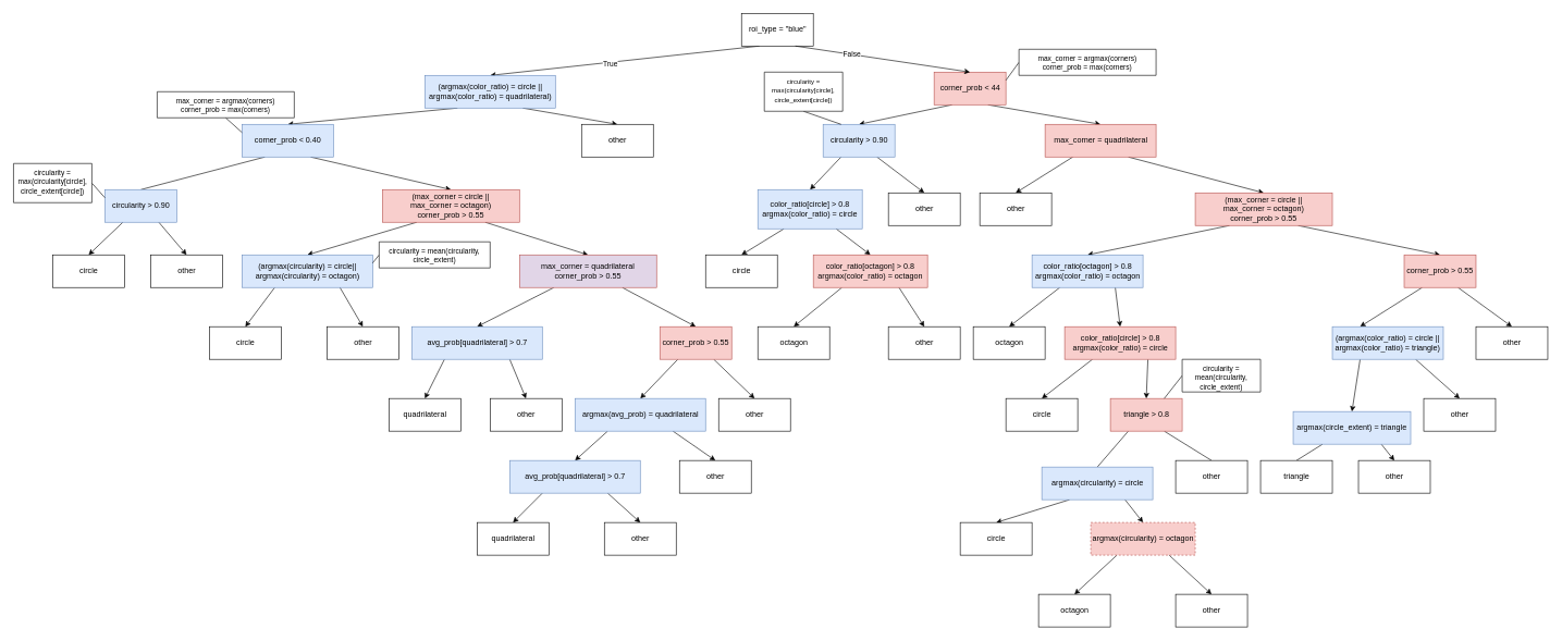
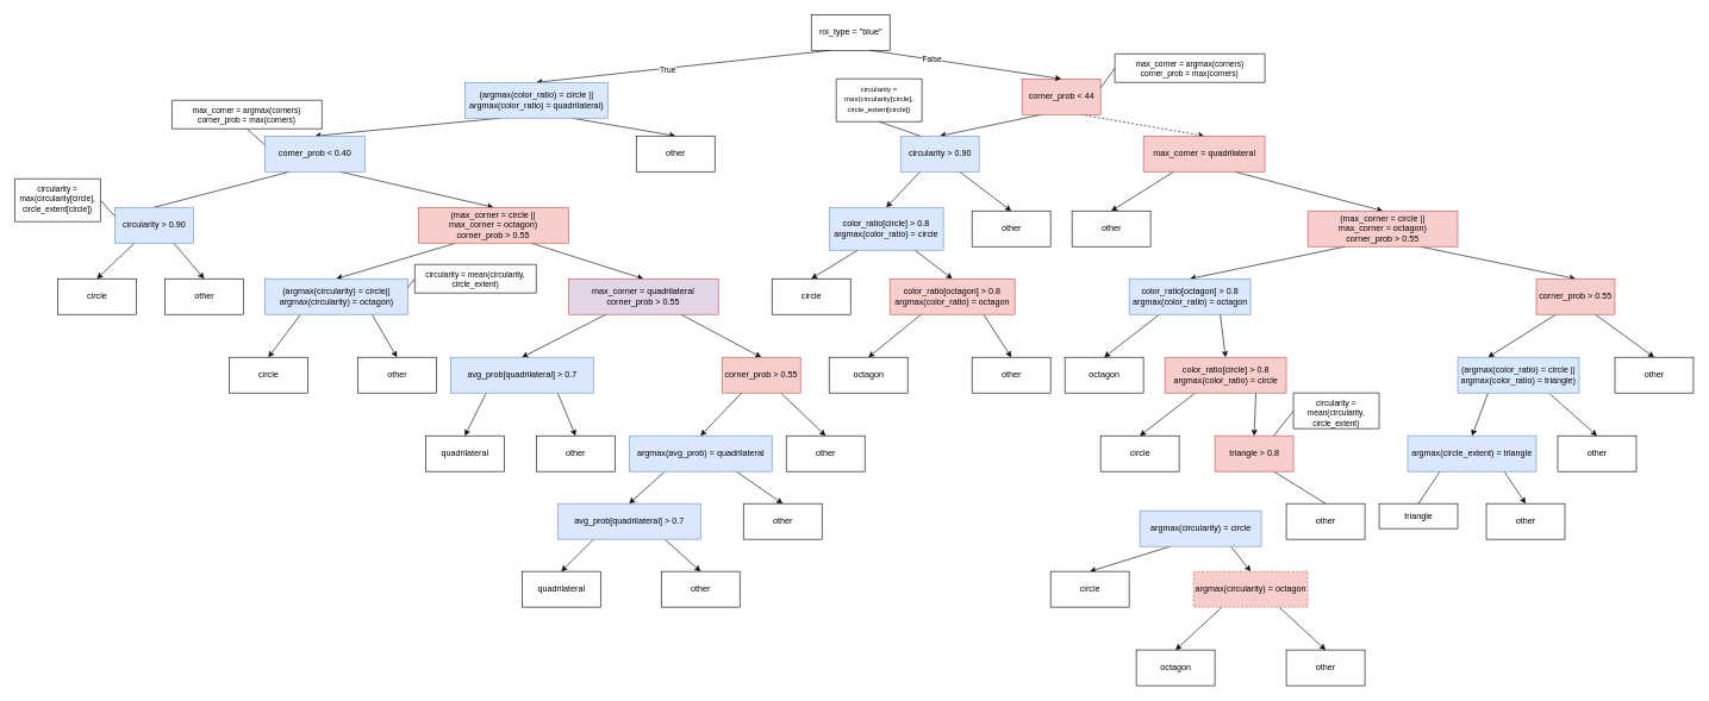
- <mxCell id="9" style="edgeStyle=none;html=1;exitX=0.75;exitY=1;exitDx=0;exitDy=0;entryX=0.5;entryY=0;entryDx=0;entryDy=0;startArrow=none;startFill=0;endArrow=classic;endFill=1;" edge="1" parent="1" source="10" target="18"><mxGeometry relative="1" as="geometry"><Array as="points" /></mxGeometry></mxCell>
+ <mxCell id="9" style="edgeStyle=none;html=1;exitX=0.75;exitY=1;exitDx=0;exitDy=0;entryX=0.5;entryY=0;entryDx=0;entryDy=0;startArrow=none;startFill=0;endArrow=classic;endFill=1;dashed=1;" edge="1" parent="1" source="10" target="18"><mxGeometry relative="1" as="geometry"><Array as="points" /></mxGeometry></mxCell>
- <mxCell id="70" value="argmax(circle_extent) = triangle" style="fillColor=#dae8fc;strokeColor=#6c8ebf;whiteSpace=wrap;html=1;" vertex="1" parent="1"><mxGeometry x="1980" y="630" width="180" height="50" as="geometry" /></mxCell>
+ <mxCell id="70" value="argmax(circle_extent) = triangle" style="fillColor=#dae8fc;strokeColor=#6c8ebf;whiteSpace=wrap;html=1;" vertex="1" parent="1"><mxGeometry x="1970" y="610" width="180" height="50" as="geometry" /></mxCell>
- <mxCell id="49" style="edgeStyle=none;html=1;exitX=0.25;exitY=1;exitDx=0;exitDy=0;entryX=0.5;entryY=0;entryDx=0;entryDy=0;fontSize=11;startArrow=none;startFill=0;endArrow=none;endFill=0;" edge="1" parent="1" source="50" target="55"><mxGeometry relative="1" as="geometry" /></mxCell>
- <mxCell id="71" value="triangle" style="html=1;" vertex="1" parent="1"><mxGeometry x="1930" y="705" width="110" height="50" as="geometry" /></mxCell>
+ <mxCell id="71" value="triangle" style="html=1;" vertex="1" parent="1"><mxGeometry x="1930" y="705" width="110" height="35" as="geometry" /></mxCell>
